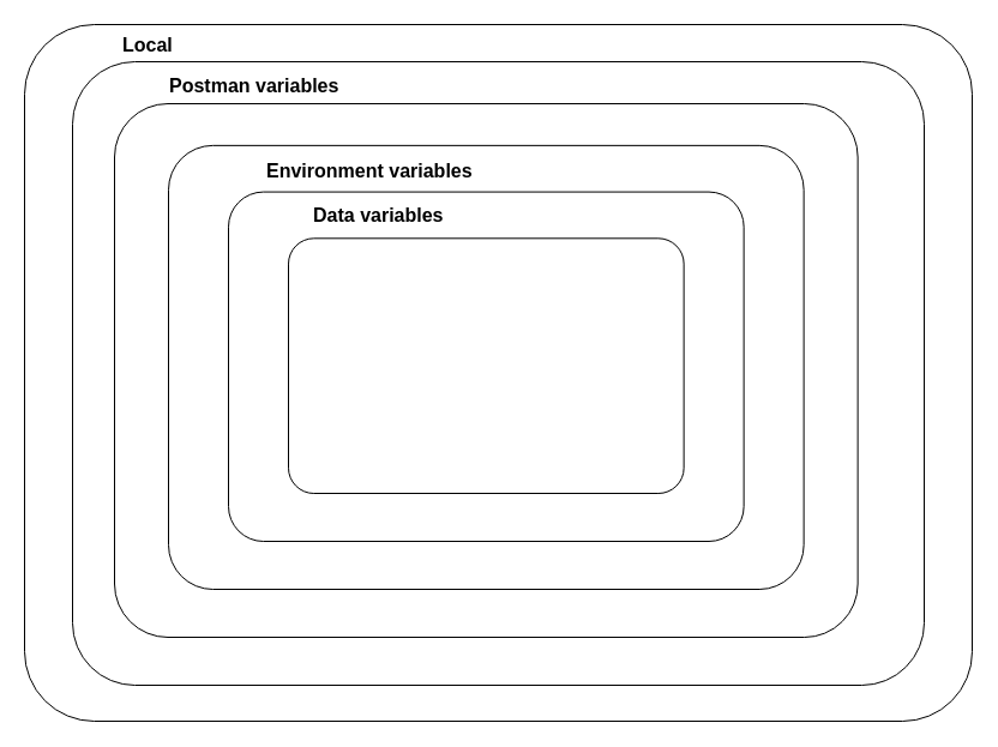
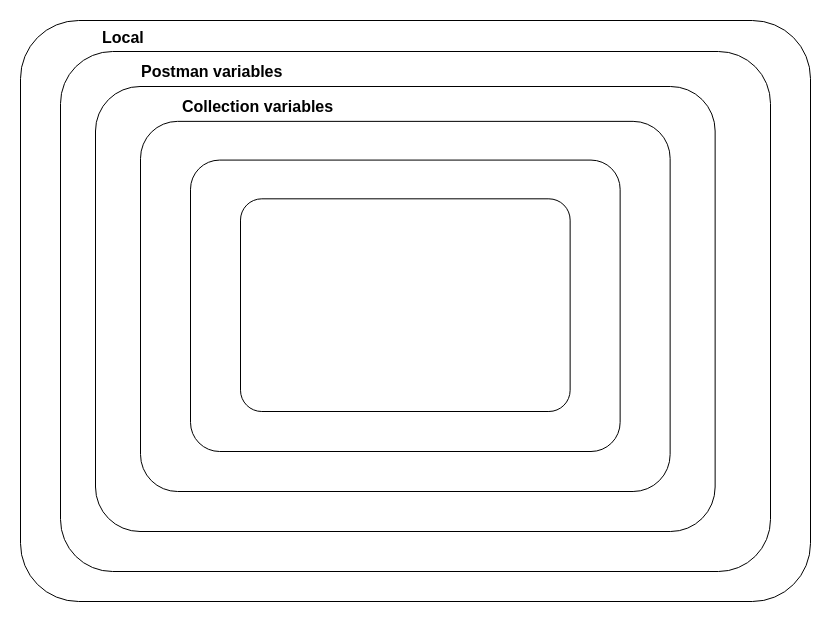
+ <mxCell id="10" value="&lt;b&gt;&lt;font style=&quot;font-size: 16px;&quot;&gt;Collection variables&lt;/font&gt;&lt;/b&gt;" style="text;html=1;strokeColor=none;fillColor=none;align=left;verticalAlign=middle;whiteSpace=wrap;rounded=0;" vertex="1" parent="1"><mxGeometry x="180" y="90.86" width="175" height="30" as="geometry" /></mxCell>
- <mxCell id="11" value="&lt;b&gt;&lt;font style=&quot;font-size: 16px;&quot;&gt;Environment variables&lt;/font&gt;&lt;/b&gt;" style="text;html=1;strokeColor=none;fillColor=none;align=left;verticalAlign=middle;whiteSpace=wrap;rounded=0;" vertex="1" parent="1"><mxGeometry x="220" y="126.59" width="175" height="30" as="geometry" /></mxCell>
- <mxCell id="12" value="&lt;b&gt;&lt;font style=&quot;font-size: 16px;&quot;&gt;Data variables&lt;/font&gt;&lt;/b&gt;" style="text;html=1;strokeColor=none;fillColor=none;align=left;verticalAlign=middle;whiteSpace=wrap;rounded=0;" vertex="1" parent="1"><mxGeometry x="259" y="164.32" width="175" height="30" as="geometry" /></mxCell>
